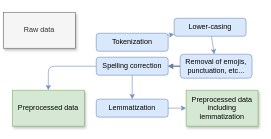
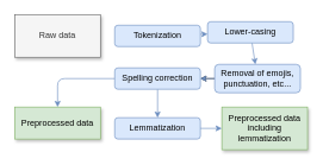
- <mxCell id="2" value="Raw data" style="whiteSpace=wrap;html=1;rounded=1;arcSize=0;glass=0;shadow=1;fillColor=#f5f5f5;strokeColor=#666666;fontColor=#333333;" parent="1" vertex="1"><mxGeometry x="5" y="20" width="120" height="60" as="geometry" /></mxCell>
+ <mxCell id="2" value="Raw data" style="whiteSpace=wrap;html=1;rounded=1;arcSize=0;glass=0;shadow=1;fillColor=#f5f5f5;strokeColor=#666666;fontColor=#333333;" parent="1" vertex="1"><mxGeometry x="20" y="20" width="120" height="60" as="geometry" /></mxCell>
- <mxCell id="4" value="Tokenization" style="whiteSpace=wrap;html=1;rounded=1;fillColor=#dae8fc;strokeColor=#6c8ebf;" parent="1" vertex="1"><mxGeometry x="160" y="55" width="120" height="30" as="geometry" /></mxCell>
+ <mxCell id="4" value="Tokenization" style="whiteSpace=wrap;html=1;rounded=1;fillColor=#dae8fc;strokeColor=#6c8ebf;" parent="1" vertex="1"><mxGeometry x="160" y="35" width="120" height="30" as="geometry" /></mxCell>
- <mxCell id="12" value="Preprocessed data" style="whiteSpace=wrap;html=1;rounded=1;arcSize=0;glass=0;shadow=1;fillColor=#d5e8d4;strokeColor=#82b366;" parent="1" vertex="1"><mxGeometry x="20" y="150" width="120" height="60" as="geometry" /></mxCell>
+ <mxCell id="12" value="Preprocessed data" style="whiteSpace=wrap;html=1;rounded=1;arcSize=0;glass=0;shadow=1;fillColor=#d5e8d4;strokeColor=#82b366;" parent="1" vertex="1"><mxGeometry x="20" y="150" width="120" height="45" as="geometry" /></mxCell>
